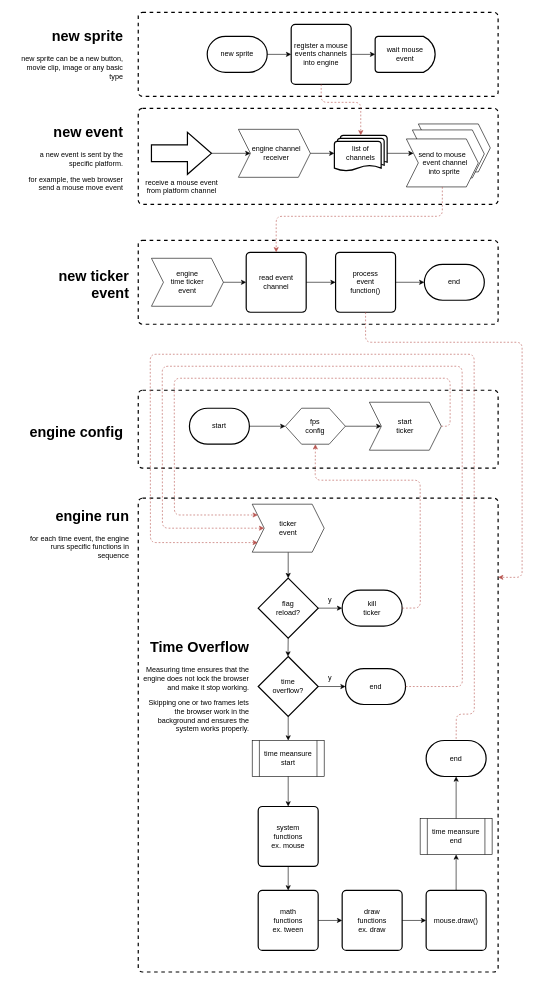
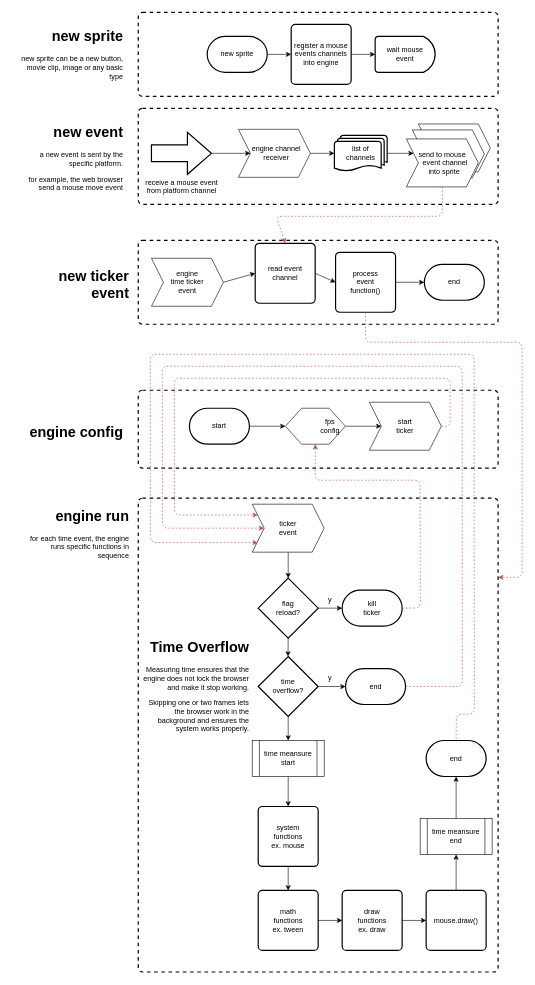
- <mxCell id="32" value="" style="endArrow=classic;html=1;entryX=0.5;entryY=0;entryDx=0;entryDy=0;entryPerimeter=0;exitX=0.5;exitY=1;exitDx=0;exitDy=0;dashed=1;fillColor=#f8cecc;strokeColor=#b85450;" parent="1" source="28" target="10" edge="1"><mxGeometry width="50" height="50" relative="1" as="geometry"><mxPoint x="57" y="390" as="sourcePoint" /><mxPoint x="107" y="340" as="targetPoint" /><Array as="points"><mxPoint x="535" y="170" /><mxPoint x="601" y="170" /></Array></mxGeometry></mxCell>
- <mxCell id="21" value="read event channel" style="rounded=1;whiteSpace=wrap;html=1;absoluteArcSize=1;arcSize=14;strokeWidth=2;" parent="18" vertex="1"><mxGeometry x="180" y="20" width="100" height="100" as="geometry" /></mxCell>
+ <mxCell id="21" value="read event channel" style="rounded=1;whiteSpace=wrap;html=1;absoluteArcSize=1;arcSize=14;strokeWidth=2;" parent="18" vertex="1"><mxGeometry x="195" y="5" width="100" height="100" as="geometry" /></mxCell>
- <mxCell id="71" value="fps&lt;br&gt;config" style="text;html=1;strokeColor=none;fillColor=none;align=center;verticalAlign=middle;whiteSpace=wrap;rounded=0;dashed=1;" parent="34" vertex="1"><mxGeometry x="275.33" y="60" width="40" height="20" as="geometry" /></mxCell>
+ <mxCell id="71" value="fps&lt;br&gt;config" style="text;html=1;strokeColor=none;fillColor=none;align=center;verticalAlign=middle;whiteSpace=wrap;rounded=0;dashed=1;" parent="34" vertex="1"><mxGeometry x="300.33" y="60" width="40" height="20" as="geometry" /></mxCell>
